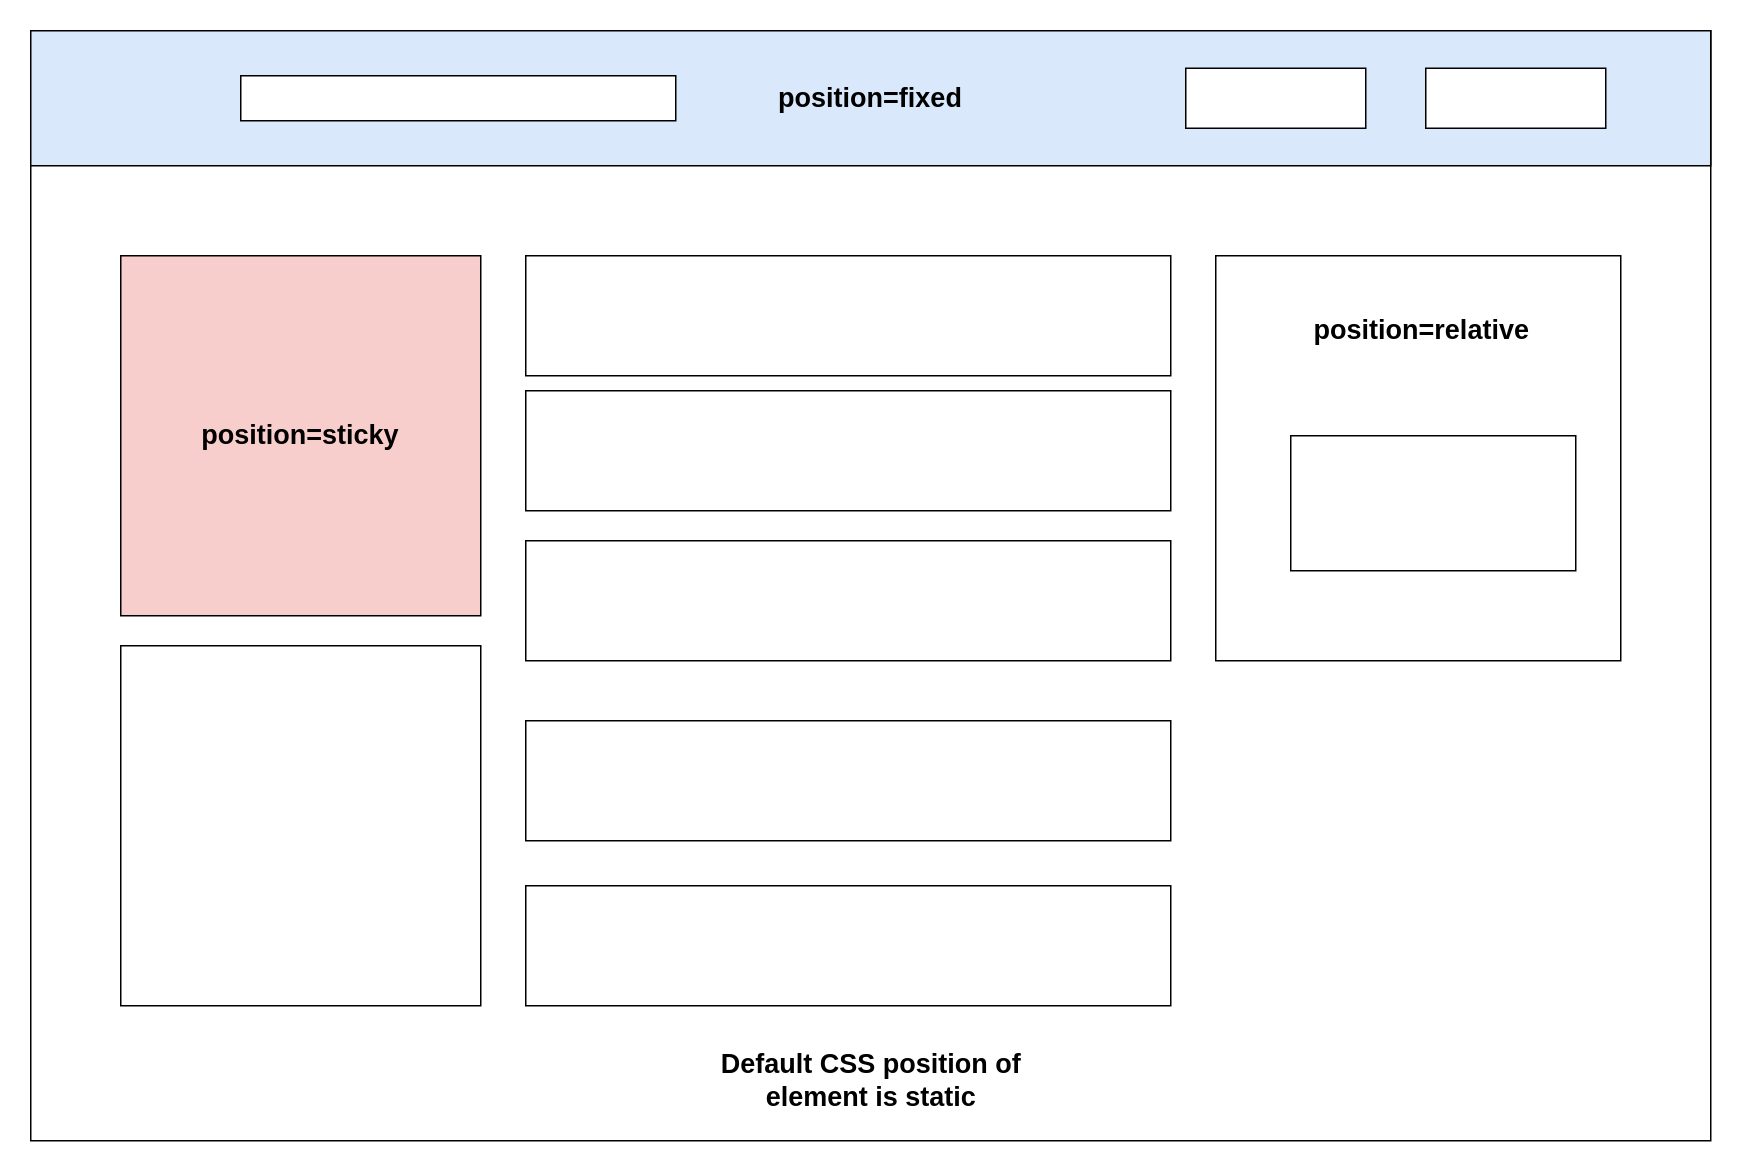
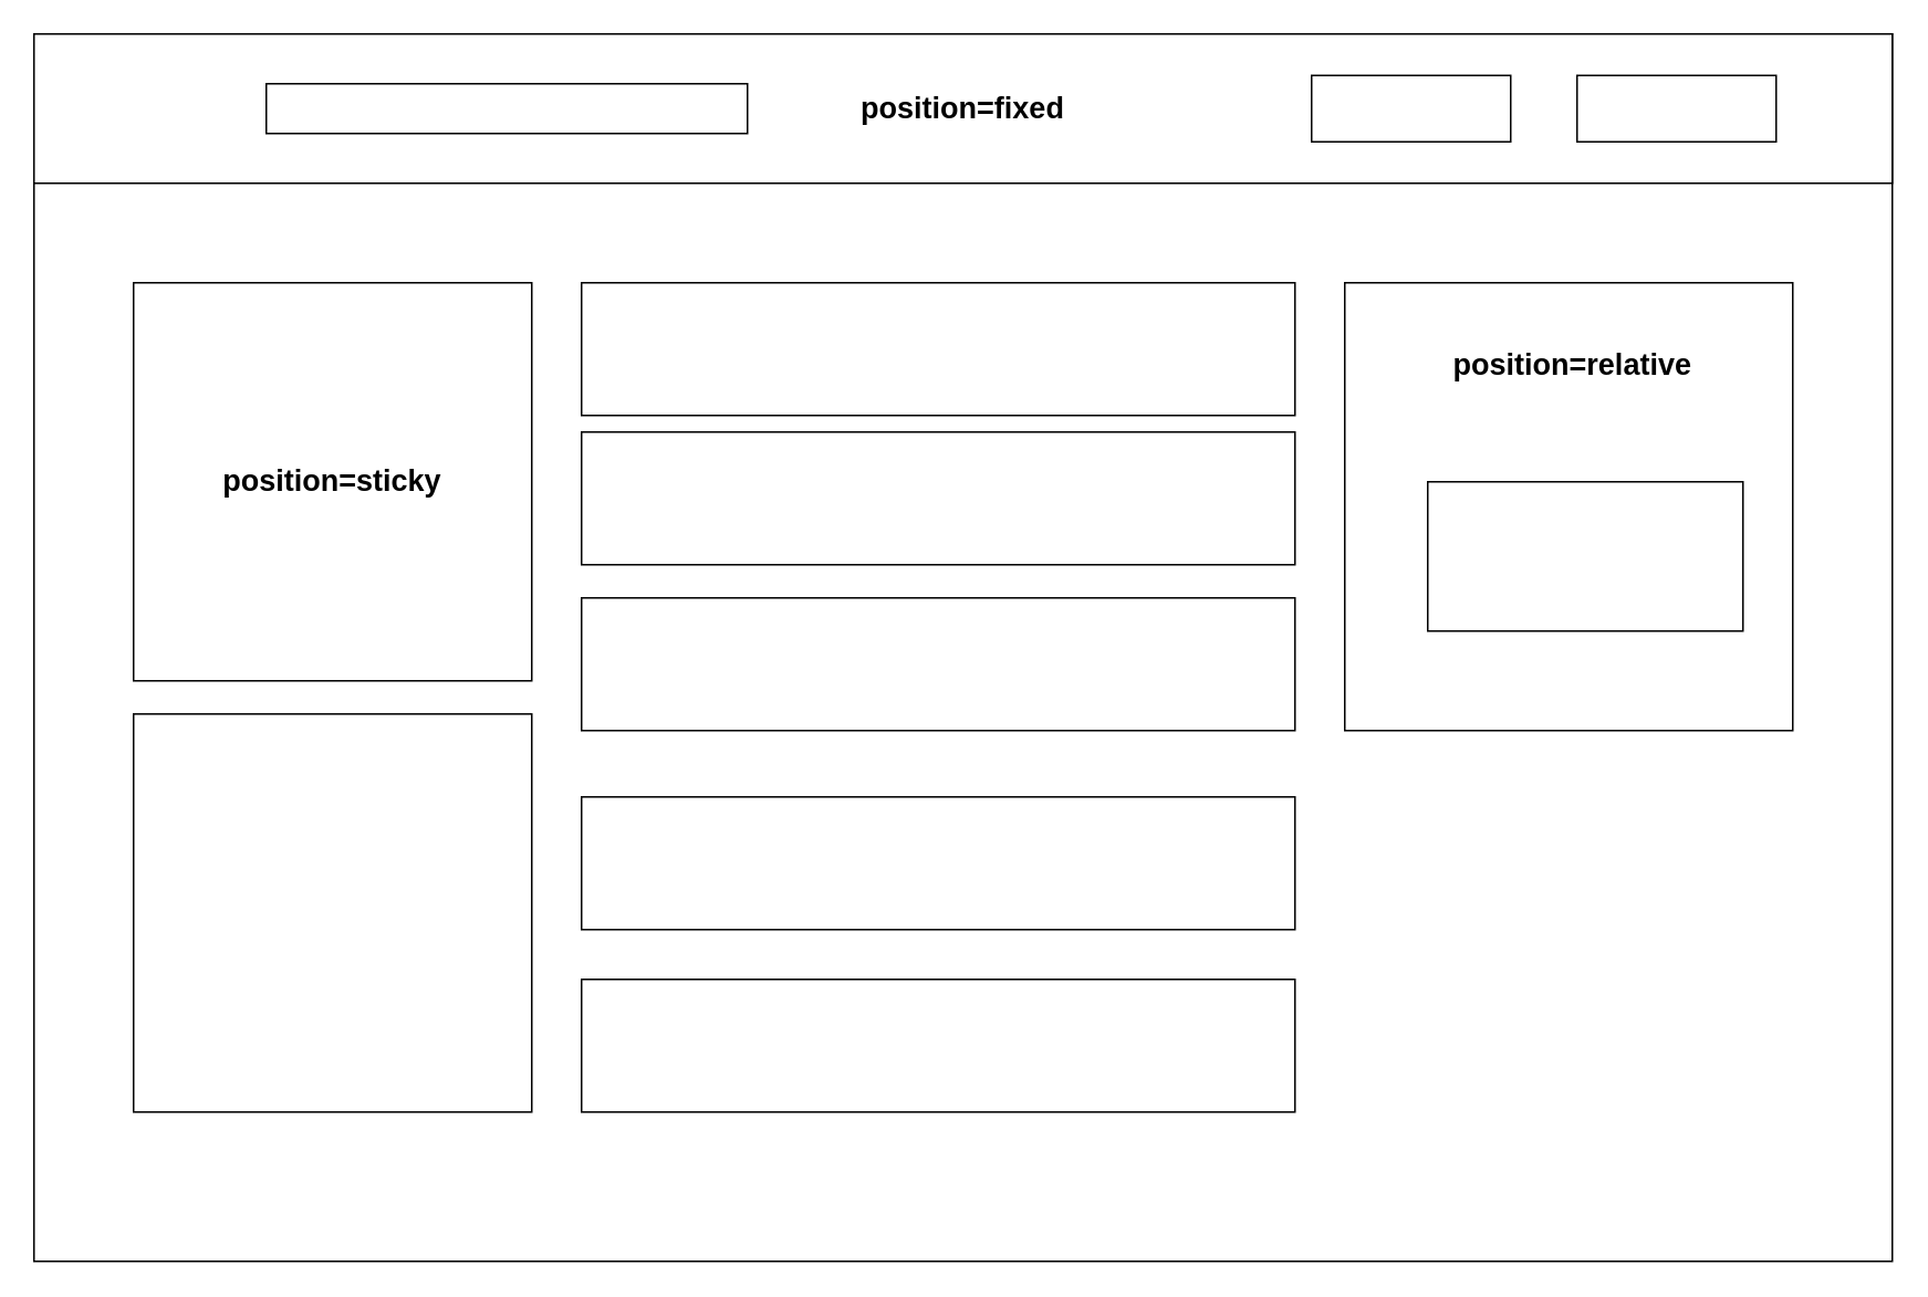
- <mxCell id="3" value="&lt;font style=&quot;font-size: 18px&quot;&gt;&lt;b&gt;position=fixed&lt;/b&gt;&lt;/font&gt;" style="rounded=0;whiteSpace=wrap;html=1;fillColor=#dae8fc;" vertex="1" parent="1"><mxGeometry x="20" y="20" width="1120" height="90" as="geometry" /></mxCell>
+ <mxCell id="3" value="&lt;font style=&quot;font-size: 18px&quot;&gt;&lt;b&gt;position=fixed&lt;/b&gt;&lt;/font&gt;" style="rounded=0;whiteSpace=wrap;html=1;" vertex="1" parent="1"><mxGeometry x="20" y="20" width="1120" height="90" as="geometry" /></mxCell>
- <mxCell id="7" value="&lt;font style=&quot;font-size: 18px&quot;&gt;&lt;b&gt;position=sticky&lt;/b&gt;&lt;/font&gt;" style="whiteSpace=wrap;html=1;aspect=fixed;fillColor=#f8cecc;" vertex="1" parent="1"><mxGeometry x="80" y="170" width="240" height="240" as="geometry" /></mxCell>
+ <mxCell id="7" value="&lt;font style=&quot;font-size: 18px&quot;&gt;&lt;b&gt;position=sticky&lt;/b&gt;&lt;/font&gt;" style="whiteSpace=wrap;html=1;aspect=fixed;" vertex="1" parent="1"><mxGeometry x="80" y="170" width="240" height="240" as="geometry" /></mxCell>
- <mxCell id="16" value="&lt;font style=&quot;font-size: 18px&quot;&gt;&lt;b&gt;Default CSS position of element is static&lt;/b&gt;&lt;/font&gt;" style="text;html=1;strokeColor=none;fillColor=none;align=center;verticalAlign=middle;whiteSpace=wrap;rounded=0;" vertex="1" parent="1"><mxGeometry x="467.5" y="710" width="225" height="20" as="geometry" /></mxCell>
